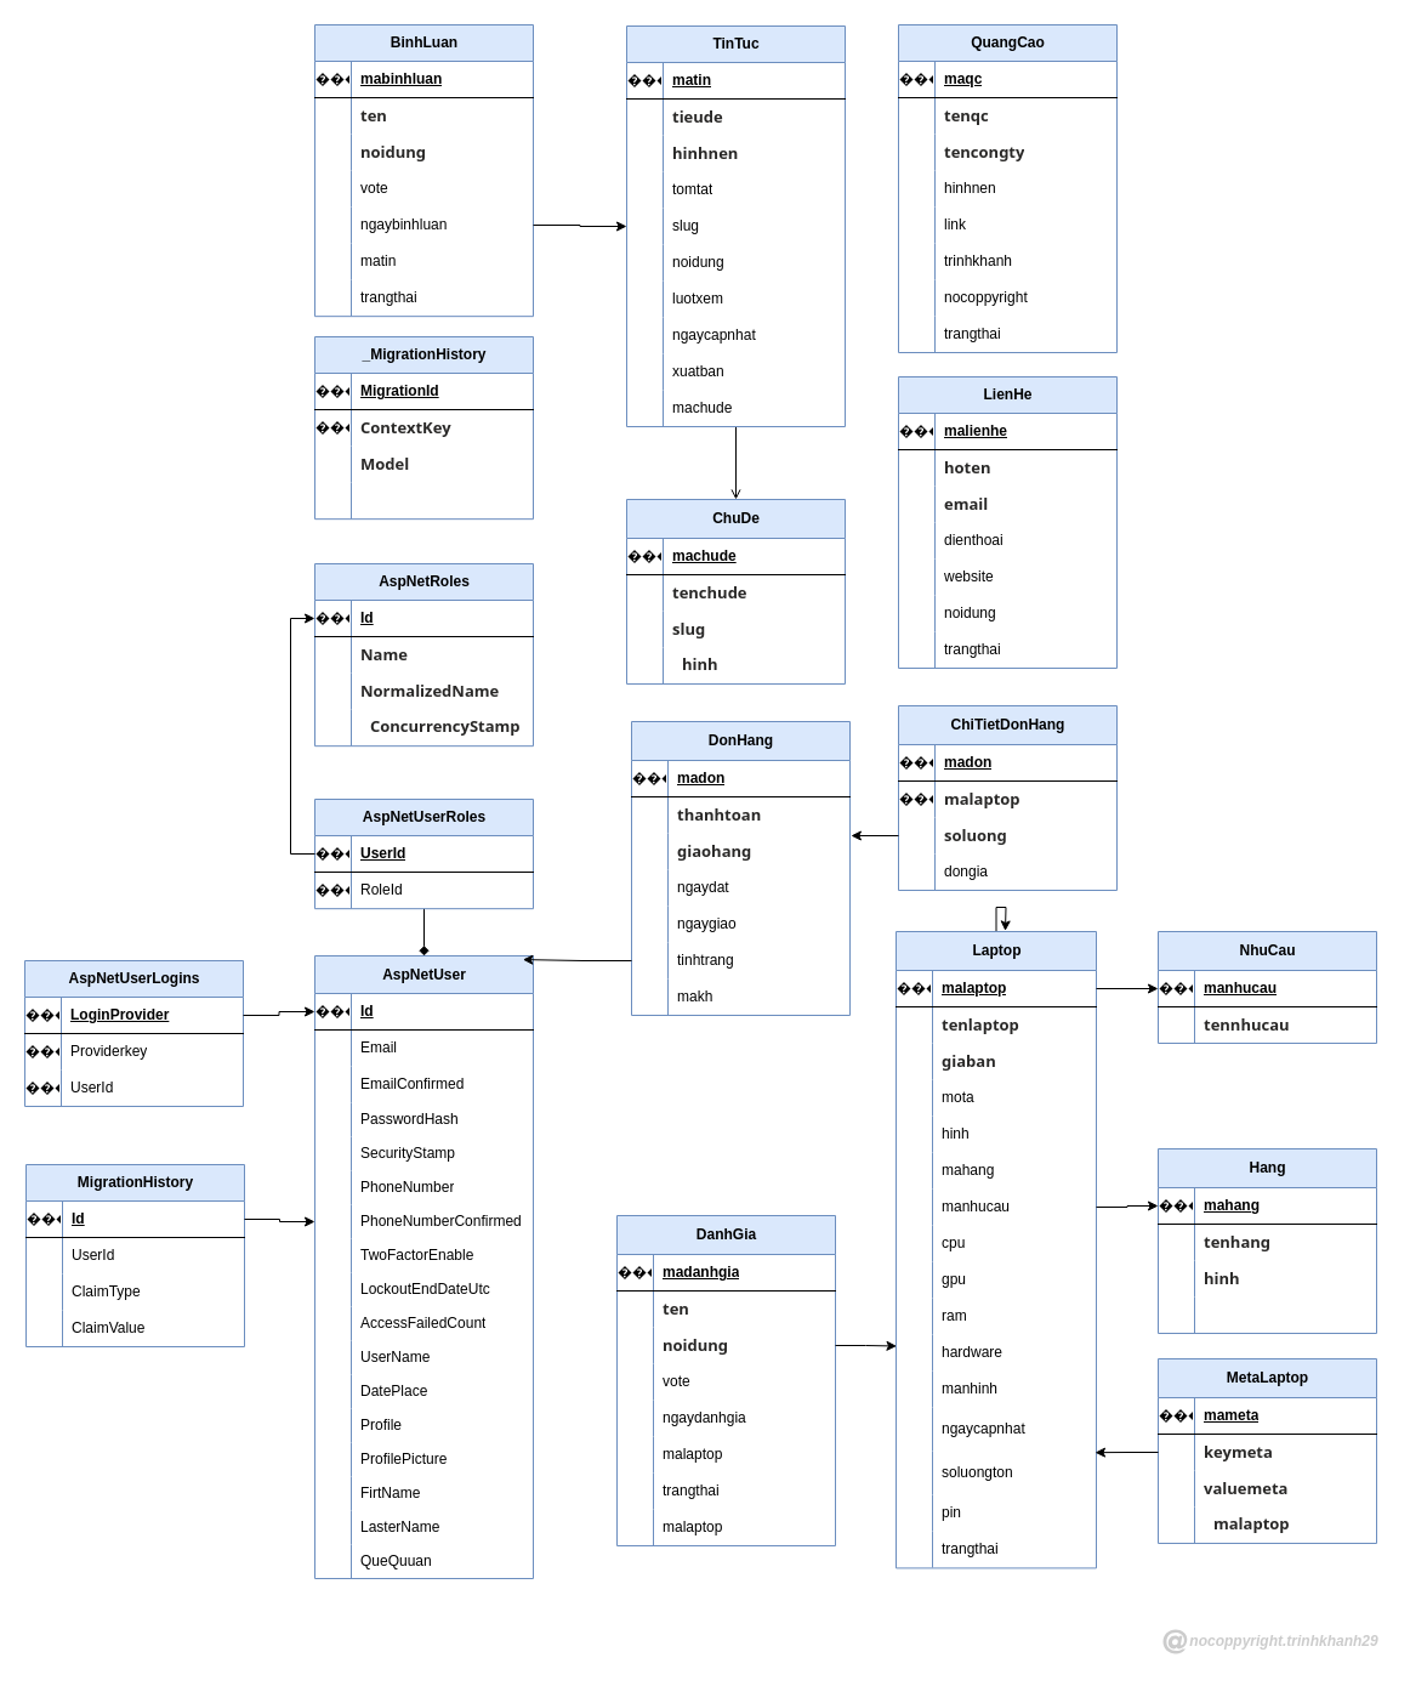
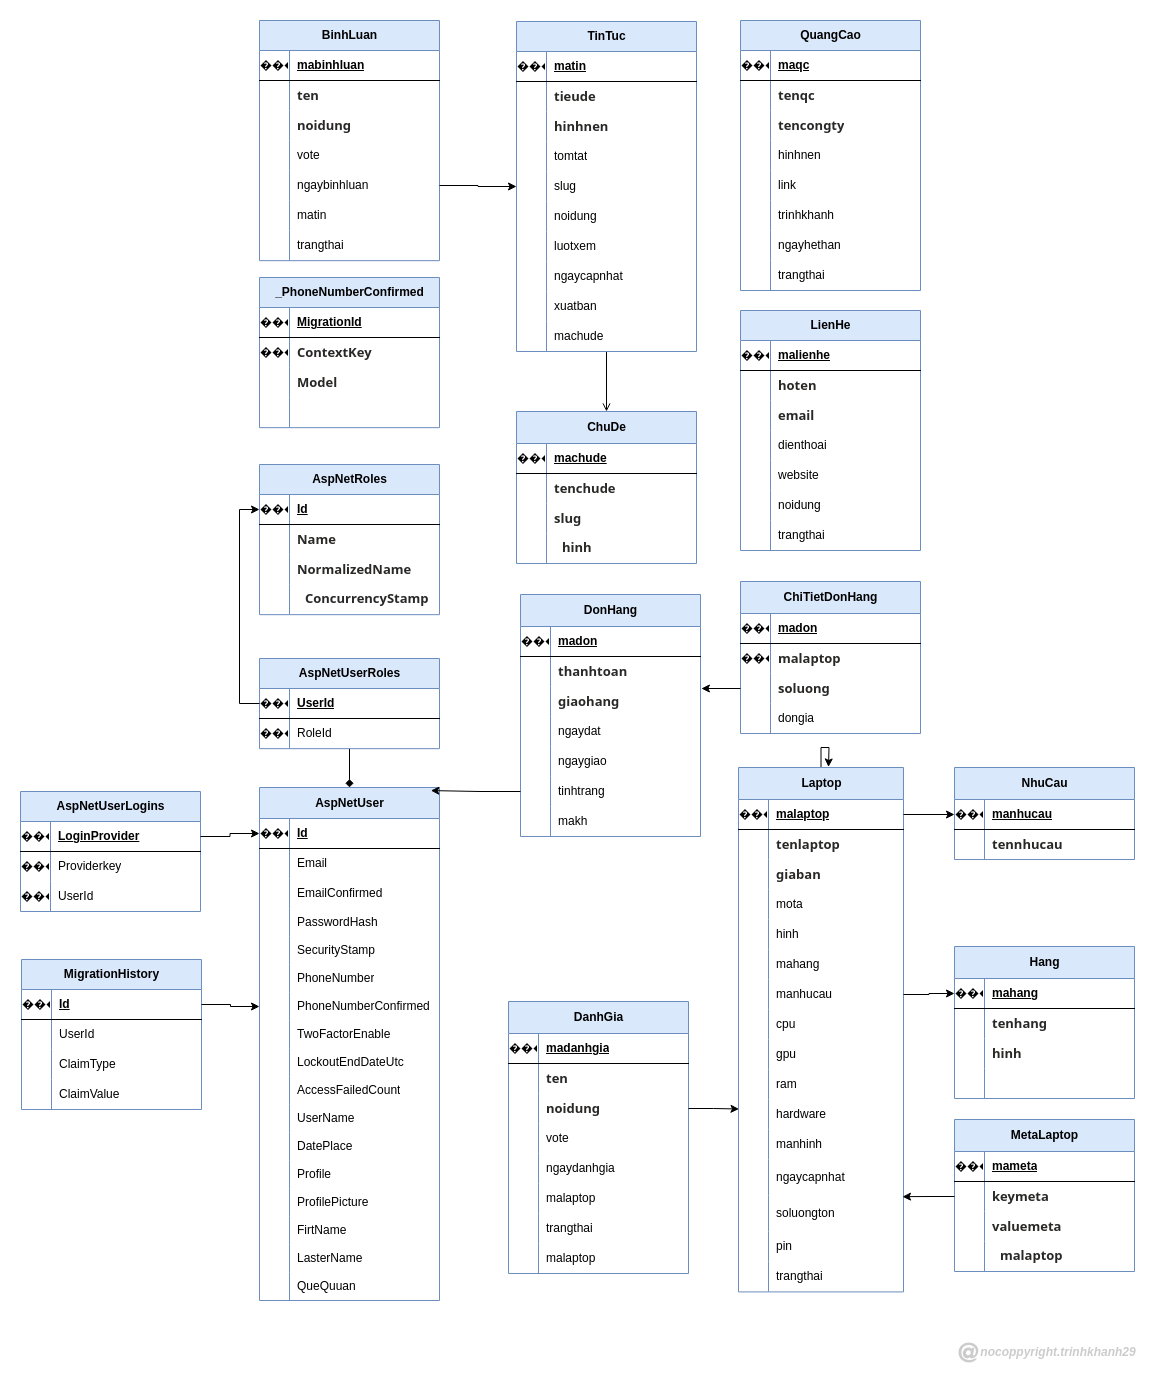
- <mxCell id="203" value="nocoppyright" style="shape=partialRectangle;connectable=0;fillColor=none;top=0;left=0;bottom=0;right=0;align=left;spacingLeft=6;overflow=hidden;whiteSpace=wrap;html=1;shadow=1;" parent="201" vertex="1"><mxGeometry x="30" width="150" height="30" as="geometry"><mxRectangle width="150" height="30" as="alternateBounds" /></mxGeometry></mxCell>
+ <mxCell id="203" value="ngayhethan" style="shape=partialRectangle;connectable=0;fillColor=none;top=0;left=0;bottom=0;right=0;align=left;spacingLeft=6;overflow=hidden;whiteSpace=wrap;html=1;shadow=1;" parent="201" vertex="1"><mxGeometry x="30" width="150" height="30" as="geometry"><mxRectangle width="150" height="30" as="alternateBounds" /></mxGeometry></mxCell>
- <mxCell id="101" value="_MigrationHistory" style="shape=table;startSize=30;container=1;collapsible=1;childLayout=tableLayout;fixedRows=1;rowLines=0;fontStyle=1;align=center;resizeLast=1;html=1;fillColor=#dae8fc;strokeColor=#6C8EBF;" parent="1" vertex="1"><mxGeometry x="259" y="277" width="180" height="150.169" as="geometry" /></mxCell>
+ <mxCell id="101" value="_PhoneNumberConfirmed" style="shape=table;startSize=30;container=1;collapsible=1;childLayout=tableLayout;fixedRows=1;rowLines=0;fontStyle=1;align=center;resizeLast=1;html=1;fillColor=#dae8fc;strokeColor=#6C8EBF;" parent="1" vertex="1"><mxGeometry x="259" y="277" width="180" height="150.169" as="geometry" /></mxCell>
